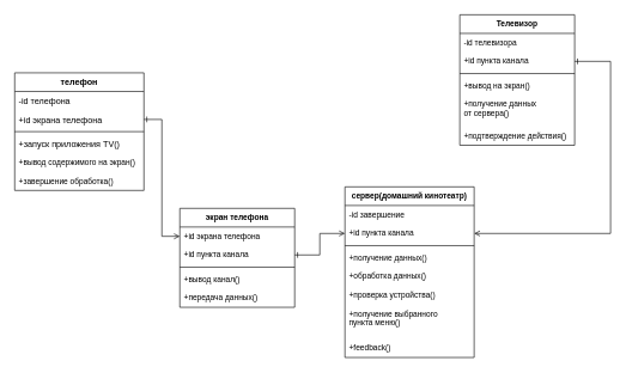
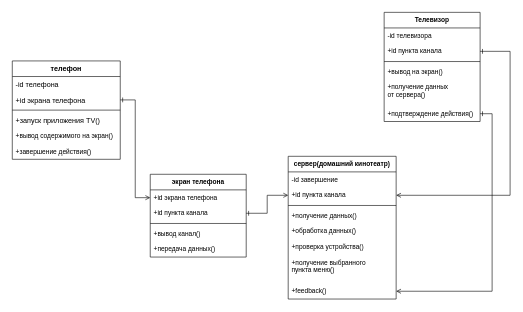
- <mxCell id="8" value="+завершение обработка()" style="text;strokeColor=none;fillColor=none;align=left;verticalAlign=top;spacingLeft=4;spacingRight=4;overflow=hidden;rotatable=0;points=[[0,0.5],[1,0.5]];portConstraint=eastwest;glass=0;fontSize=11;" vertex="1" parent="2"><mxGeometry y="138" width="180" height="26" as="geometry" /></mxCell>
+ <mxCell id="8" value="+завершение действия()" style="text;strokeColor=none;fillColor=none;align=left;verticalAlign=top;spacingLeft=4;spacingRight=4;overflow=hidden;rotatable=0;points=[[0,0.5],[1,0.5]];portConstraint=eastwest;glass=0;fontSize=11;" vertex="1" parent="2"><mxGeometry y="138" width="180" height="26" as="geometry" /></mxCell>
+ <mxCell id="33" style="edgeStyle=orthogonalEdgeStyle;rounded=0;orthogonalLoop=1;jettySize=auto;html=1;exitX=1;exitY=0.5;exitDx=0;exitDy=0;entryX=1;entryY=0.5;entryDx=0;entryDy=0;fontSize=11;startArrow=ERone;startFill=0;endArrow=open;endFill=0;" edge="1" parent="1" source="15" target="24"><mxGeometry relative="1" as="geometry"><Array as="points"><mxPoint x="820" y="189" /><mxPoint x="820" y="485" /></Array></mxGeometry></mxCell>
